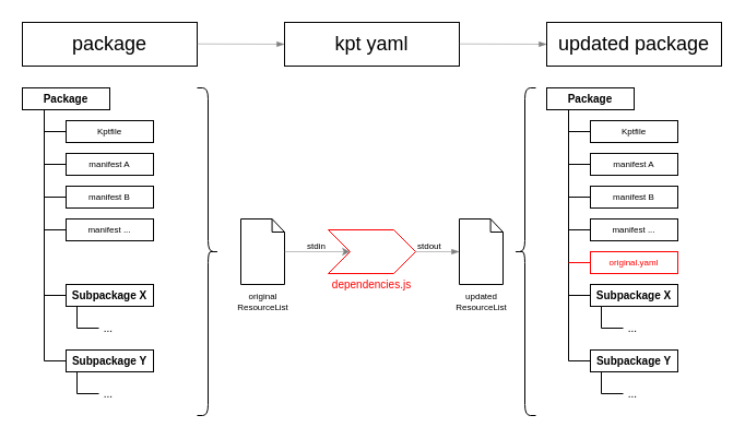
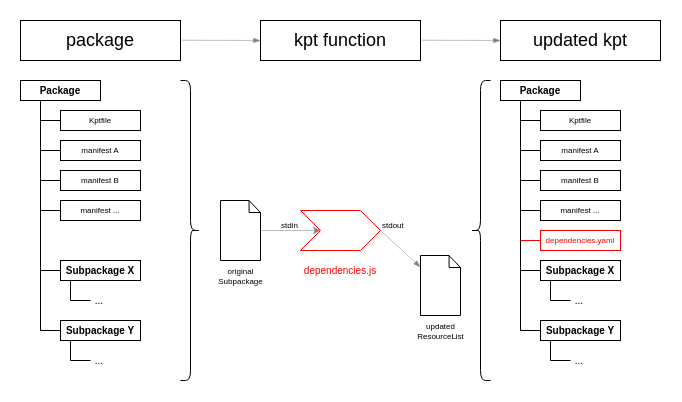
- <mxCell id="47" value="kpt yaml" style="rounded=0;whiteSpace=wrap;html=1;fontSize=18;" vertex="1" parent="1"><mxGeometry x="260" y="20" width="160" height="40" as="geometry" /></mxCell>
+ <mxCell id="47" value="kpt function" style="rounded=0;whiteSpace=wrap;html=1;fontSize=18;" vertex="1" parent="1"><mxGeometry x="260" y="20" width="160" height="40" as="geometry" /></mxCell>
- <mxCell id="26" value="updated package" style="rounded=0;whiteSpace=wrap;html=1;fontSize=18;" vertex="1" parent="1"><mxGeometry x="500" y="20" width="160" height="40" as="geometry" /></mxCell>
+ <mxCell id="26" value="updated kpt" style="rounded=0;whiteSpace=wrap;html=1;fontSize=18;" vertex="1" parent="1"><mxGeometry x="500" y="20" width="160" height="40" as="geometry" /></mxCell>
- <mxCell id="49" value="updated&lt;br&gt;ResourceList" style="html=1;verticalLabelPosition=bottom;align=center;labelBackgroundColor=#ffffff;verticalAlign=top;strokeWidth=1;strokeColor=#000000;shadow=0;dashed=0;shape=mxgraph.ios7.icons.document;fontSize=8;fillColor=none;" vertex="1" parent="1"><mxGeometry x="420" y="200" width="40" height="60" as="geometry" /></mxCell>
+ <mxCell id="49" value="updated&lt;br&gt;ResourceList" style="html=1;verticalLabelPosition=bottom;align=center;labelBackgroundColor=#ffffff;verticalAlign=top;strokeWidth=1;strokeColor=#000000;shadow=0;dashed=0;shape=mxgraph.ios7.icons.document;fontSize=8;fillColor=none;" vertex="1" parent="1"><mxGeometry x="420" y="255" width="40" height="60" as="geometry" /></mxCell>
- <mxCell id="45" value="original.yaml" style="rounded=0;whiteSpace=wrap;html=1;fontSize=8;fontColor=#FF0000;strokeColor=#FF0000;" vertex="1" parent="1"><mxGeometry x="540" y="230" width="80" height="20" as="geometry" /></mxCell>
+ <mxCell id="45" value="dependencies.yaml" style="rounded=0;whiteSpace=wrap;html=1;fontSize=8;fontColor=#FF0000;strokeColor=#FF0000;" vertex="1" parent="1"><mxGeometry x="540" y="230" width="80" height="20" as="geometry" /></mxCell>
- <mxCell id="56" value="dependencies.js" style="rounded=0;whiteSpace=wrap;html=1;fontSize=10;fillColor=none;strokeColor=none;fontColor=#FF0000;" vertex="1" parent="1"><mxGeometry x="300" y="250" width="80" height="20" as="geometry" /></mxCell>
+ <mxCell id="56" value="dependencies.js" style="rounded=0;whiteSpace=wrap;html=1;fontSize=10;fillColor=none;strokeColor=none;fontColor=#FF0000;" vertex="1" parent="1"><mxGeometry x="300" y="260" width="80" height="20" as="geometry" /></mxCell>
- <mxCell id="48" value="original&lt;br&gt;ResourceList" style="html=1;verticalLabelPosition=bottom;align=center;labelBackgroundColor=#ffffff;verticalAlign=top;strokeWidth=1;strokeColor=#000000;shadow=0;dashed=0;shape=mxgraph.ios7.icons.document;fontSize=8;fillColor=none;" vertex="1" parent="1"><mxGeometry x="220" y="200" width="40" height="60" as="geometry" /></mxCell>
+ <mxCell id="48" value="original&lt;br&gt;Subpackage" style="html=1;verticalLabelPosition=bottom;align=center;labelBackgroundColor=#ffffff;verticalAlign=top;strokeWidth=1;strokeColor=#000000;shadow=0;dashed=0;shape=mxgraph.ios7.icons.document;fontSize=8;fillColor=none;" vertex="1" parent="1"><mxGeometry x="220" y="200" width="40" height="60" as="geometry" /></mxCell>
